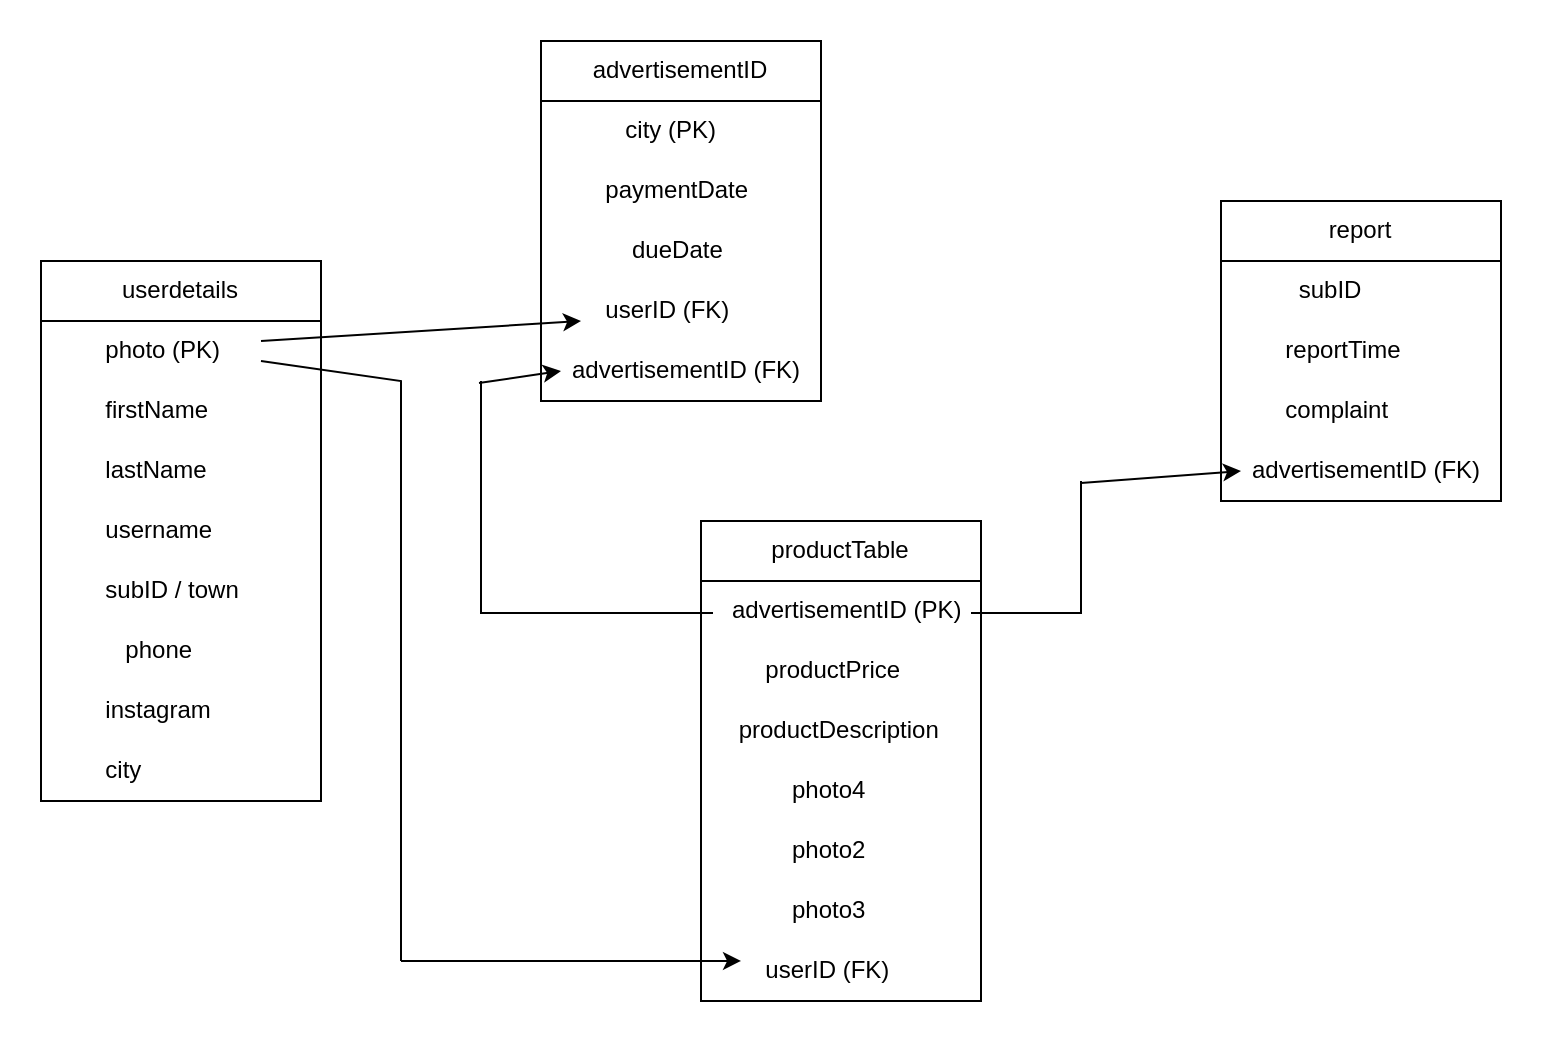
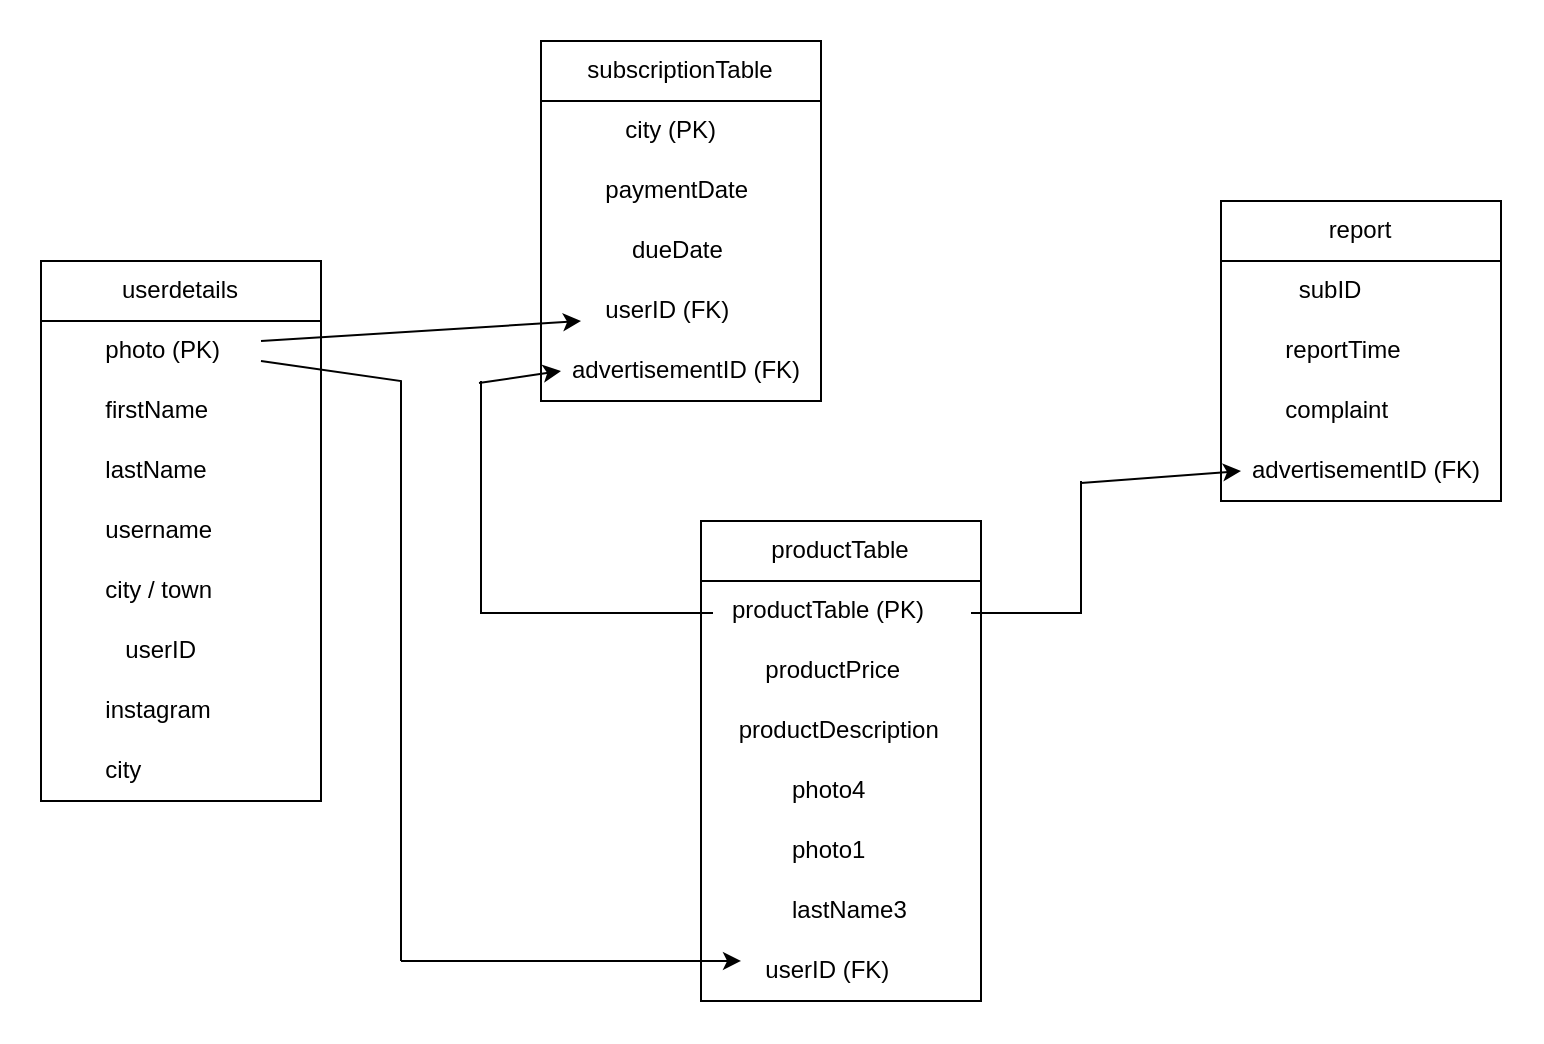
- <mxCell id="12" value="advertisementID" style="swimlane;fontStyle=0;childLayout=stackLayout;horizontal=1;startSize=30;horizontalStack=0;resizeParent=1;resizeParentMax=0;resizeLast=0;collapsible=1;marginBottom=0;whiteSpace=wrap;html=1;" vertex="1" parent="1"><mxGeometry x="270" y="20" width="140" height="180" as="geometry" /></mxCell>
+ <mxCell id="12" value="subscriptionTable" style="swimlane;fontStyle=0;childLayout=stackLayout;horizontal=1;startSize=30;horizontalStack=0;resizeParent=1;resizeParentMax=0;resizeLast=0;collapsible=1;marginBottom=0;whiteSpace=wrap;html=1;" vertex="1" parent="1"><mxGeometry x="270" y="20" width="140" height="180" as="geometry" /></mxCell>
- <mxCell id="8" value="&lt;span style=&quot;white-space: pre;&quot;&gt;&#09;&lt;/span&gt;subID / town" style="text;strokeColor=none;fillColor=none;align=left;verticalAlign=middle;spacingLeft=4;spacingRight=4;overflow=hidden;points=[[0,0.5],[1,0.5]];portConstraint=eastwest;rotatable=0;whiteSpace=wrap;html=1;" vertex="1" parent="2"><mxGeometry y="150" width="140" height="30" as="geometry" /></mxCell>
+ <mxCell id="8" value="&lt;span style=&quot;white-space: pre;&quot;&gt;&#09;&lt;/span&gt;city / town" style="text;strokeColor=none;fillColor=none;align=left;verticalAlign=middle;spacingLeft=4;spacingRight=4;overflow=hidden;points=[[0,0.5],[1,0.5]];portConstraint=eastwest;rotatable=0;whiteSpace=wrap;html=1;" vertex="1" parent="2"><mxGeometry y="150" width="140" height="30" as="geometry" /></mxCell>
- <mxCell id="24" value="&amp;nbsp; &amp;nbsp;advertisementID (PK)" style="text;strokeColor=none;fillColor=none;align=left;verticalAlign=middle;spacingLeft=4;spacingRight=4;overflow=hidden;points=[[0,0.5],[1,0.5]];portConstraint=eastwest;rotatable=0;whiteSpace=wrap;html=1;" vertex="1" parent="23"><mxGeometry y="30" width="140" height="30" as="geometry" /></mxCell>
+ <mxCell id="24" value="&amp;nbsp; &amp;nbsp;productTable (PK)" style="text;strokeColor=none;fillColor=none;align=left;verticalAlign=middle;spacingLeft=4;spacingRight=4;overflow=hidden;points=[[0,0.5],[1,0.5]];portConstraint=eastwest;rotatable=0;whiteSpace=wrap;html=1;" vertex="1" parent="23"><mxGeometry y="30" width="140" height="30" as="geometry" /></mxCell>
- <mxCell id="9" value="&lt;span style=&quot;white-space: pre;&quot;&gt;&#09;&lt;/span&gt;&amp;nbsp; &amp;nbsp;phone" style="text;strokeColor=none;fillColor=none;align=left;verticalAlign=middle;spacingLeft=4;spacingRight=4;overflow=hidden;points=[[0,0.5],[1,0.5]];portConstraint=eastwest;rotatable=0;whiteSpace=wrap;html=1;" vertex="1" parent="2"><mxGeometry y="180" width="140" height="30" as="geometry" /></mxCell>
+ <mxCell id="9" value="&lt;span style=&quot;white-space: pre;&quot;&gt;&#09;&lt;/span&gt;&amp;nbsp; &amp;nbsp;userID" style="text;strokeColor=none;fillColor=none;align=left;verticalAlign=middle;spacingLeft=4;spacingRight=4;overflow=hidden;points=[[0,0.5],[1,0.5]];portConstraint=eastwest;rotatable=0;whiteSpace=wrap;html=1;" vertex="1" parent="2"><mxGeometry y="180" width="140" height="30" as="geometry" /></mxCell>
- <mxCell id="28" value="&lt;span style=&quot;white-space: pre;&quot;&gt;&#09;&lt;/span&gt;&amp;nbsp; &amp;nbsp; photo2" style="text;strokeColor=none;fillColor=none;align=left;verticalAlign=middle;spacingLeft=4;spacingRight=4;overflow=hidden;points=[[0,0.5],[1,0.5]];portConstraint=eastwest;rotatable=0;whiteSpace=wrap;html=1;" vertex="1" parent="23"><mxGeometry y="150" width="140" height="30" as="geometry" /></mxCell>
+ <mxCell id="28" value="&lt;span style=&quot;white-space: pre;&quot;&gt;&#09;&lt;/span&gt;&amp;nbsp; &amp;nbsp; photo1" style="text;strokeColor=none;fillColor=none;align=left;verticalAlign=middle;spacingLeft=4;spacingRight=4;overflow=hidden;points=[[0,0.5],[1,0.5]];portConstraint=eastwest;rotatable=0;whiteSpace=wrap;html=1;" vertex="1" parent="23"><mxGeometry y="150" width="140" height="30" as="geometry" /></mxCell>
- <mxCell id="29" value="&lt;span style=&quot;white-space: pre;&quot;&gt;&#09;&lt;/span&gt;&amp;nbsp; &amp;nbsp; photo3" style="text;strokeColor=none;fillColor=none;align=left;verticalAlign=middle;spacingLeft=4;spacingRight=4;overflow=hidden;points=[[0,0.5],[1,0.5]];portConstraint=eastwest;rotatable=0;whiteSpace=wrap;html=1;" vertex="1" parent="23"><mxGeometry y="180" width="140" height="30" as="geometry" /></mxCell>
+ <mxCell id="29" value="&lt;span style=&quot;white-space: pre;&quot;&gt;&#09;&lt;/span&gt;&amp;nbsp; &amp;nbsp; lastName3" style="text;strokeColor=none;fillColor=none;align=left;verticalAlign=middle;spacingLeft=4;spacingRight=4;overflow=hidden;points=[[0,0.5],[1,0.5]];portConstraint=eastwest;rotatable=0;whiteSpace=wrap;html=1;" vertex="1" parent="23"><mxGeometry y="180" width="140" height="30" as="geometry" /></mxCell>
